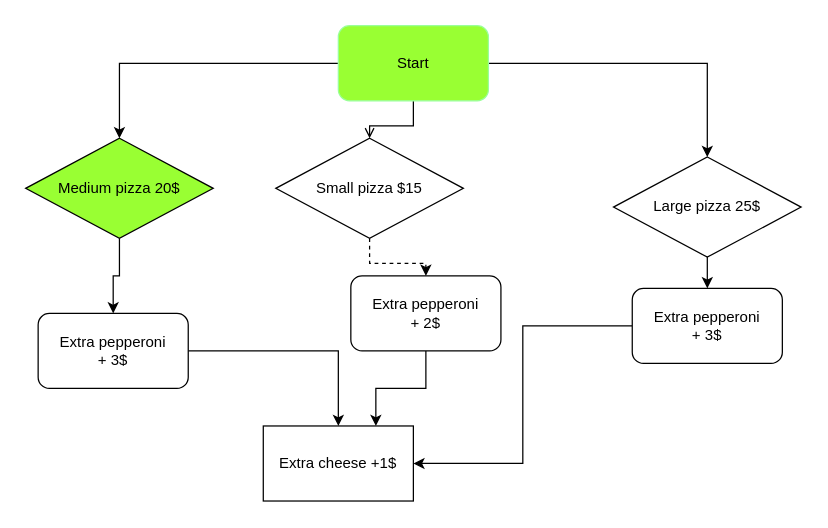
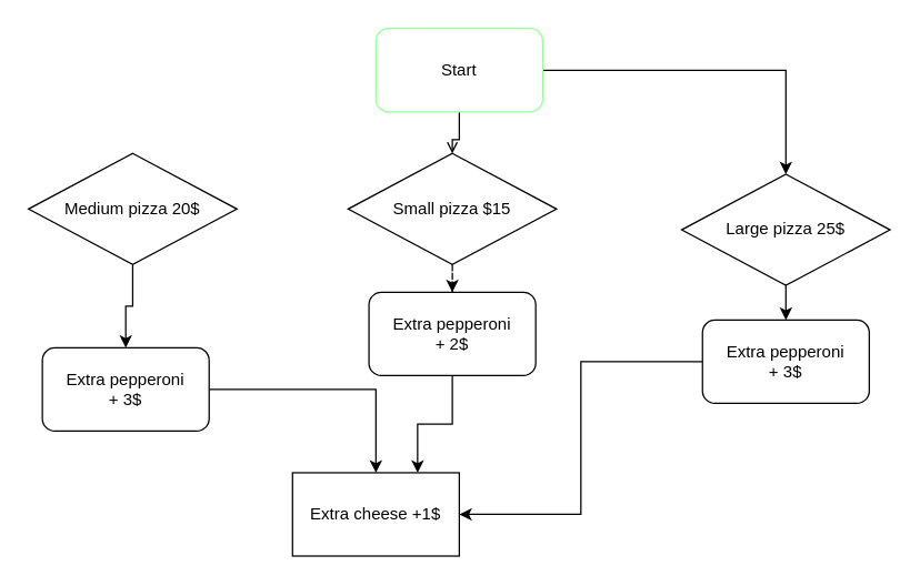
- <mxCell id="4" style="edgeStyle=orthogonalEdgeStyle;rounded=0;orthogonalLoop=1;jettySize=auto;html=1;entryX=0.5;entryY=0;entryDx=0;entryDy=0;" edge="1" parent="1" source="5" target="9"><mxGeometry relative="1" as="geometry" /></mxCell>
- <mxCell id="5" value="Start" style="rounded=1;whiteSpace=wrap;html=1;strokeColor=#99FF99;fillColor=#99FF33;" vertex="1" parent="1"><mxGeometry x="270" y="20" width="120" height="60" as="geometry" /></mxCell>
+ <mxCell id="5" value="Start" style="rounded=1;whiteSpace=wrap;html=1;strokeColor=#99FF99;fillColor=#ffffff;" vertex="1" parent="1"><mxGeometry x="270" y="20" width="120" height="60" as="geometry" /></mxCell>
- <mxCell id="9" value="Medium pizza 20$" style="rhombus;whiteSpace=wrap;html=1;strokeColor=#000000;fillColor=#99ff33;" vertex="1" parent="1"><mxGeometry x="20" y="110" width="150" height="80" as="geometry" /></mxCell>
+ <mxCell id="9" value="Medium pizza 20$" style="rhombus;whiteSpace=wrap;html=1;strokeColor=#000000;fillColor=#FFFFFF;" vertex="1" parent="1"><mxGeometry x="20" y="110" width="150" height="80" as="geometry" /></mxCell>
- <mxCell id="7" value="Small pizza $15" style="rhombus;whiteSpace=wrap;html=1;strokeColor=#000000;fillColor=#FFFFFF;" vertex="1" parent="1"><mxGeometry x="220" y="110" width="150" height="80" as="geometry" /></mxCell>
+ <mxCell id="7" value="Small pizza $15" style="rhombus;whiteSpace=wrap;html=1;strokeColor=#000000;fillColor=#FFFFFF;" vertex="1" parent="1"><mxGeometry x="250" y="110" width="150" height="80" as="geometry" /></mxCell>
- <mxCell id="13" value="Extra pepperoni&lt;br&gt;+ 2$" style="rounded=1;whiteSpace=wrap;html=1;strokeColor=#000000;fillColor=#FFFFFF;" vertex="1" parent="1"><mxGeometry x="280" y="220" width="120" height="60" as="geometry" /></mxCell>
+ <mxCell id="13" value="Extra pepperoni&lt;br&gt;+ 2$" style="rounded=1;whiteSpace=wrap;html=1;strokeColor=#000000;fillColor=#FFFFFF;" vertex="1" parent="1"><mxGeometry x="265" y="210" width="120" height="60" as="geometry" /></mxCell>
